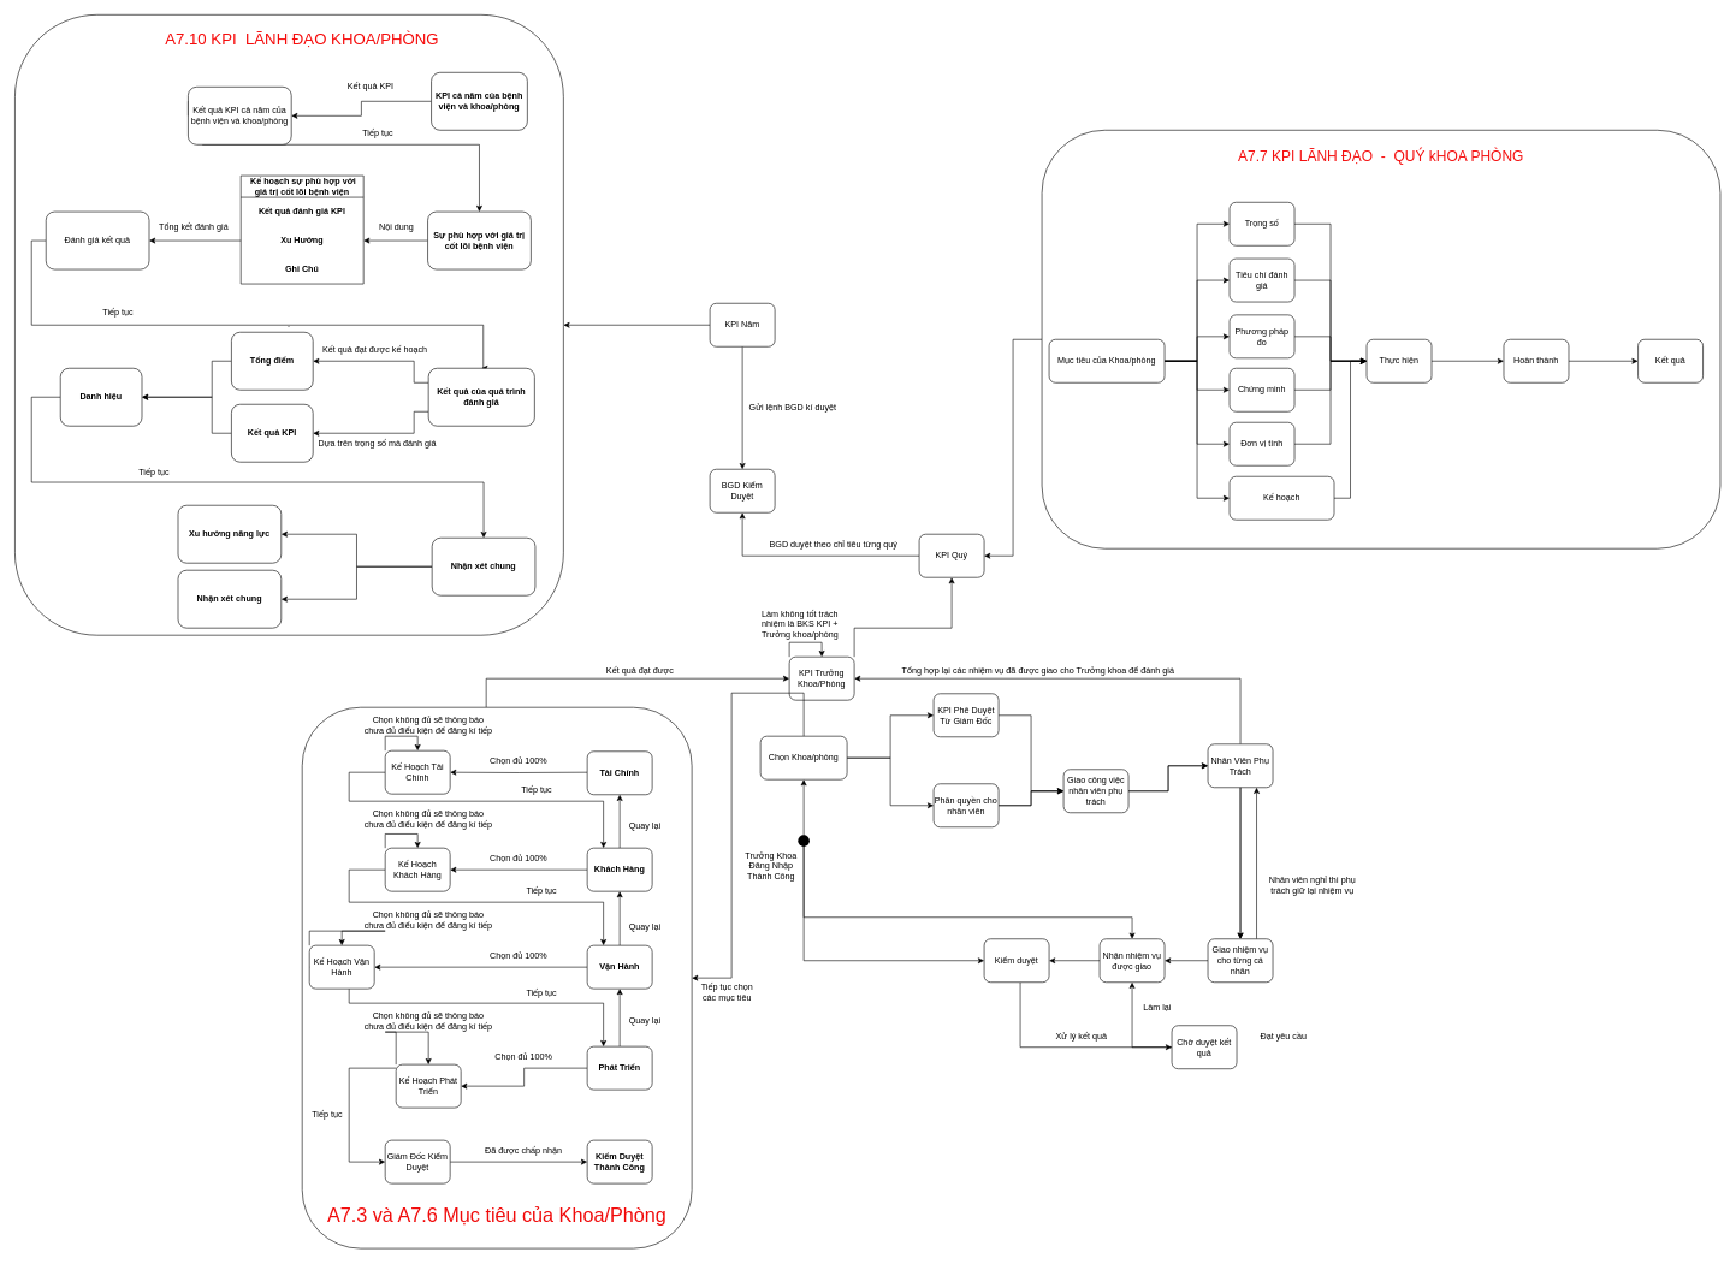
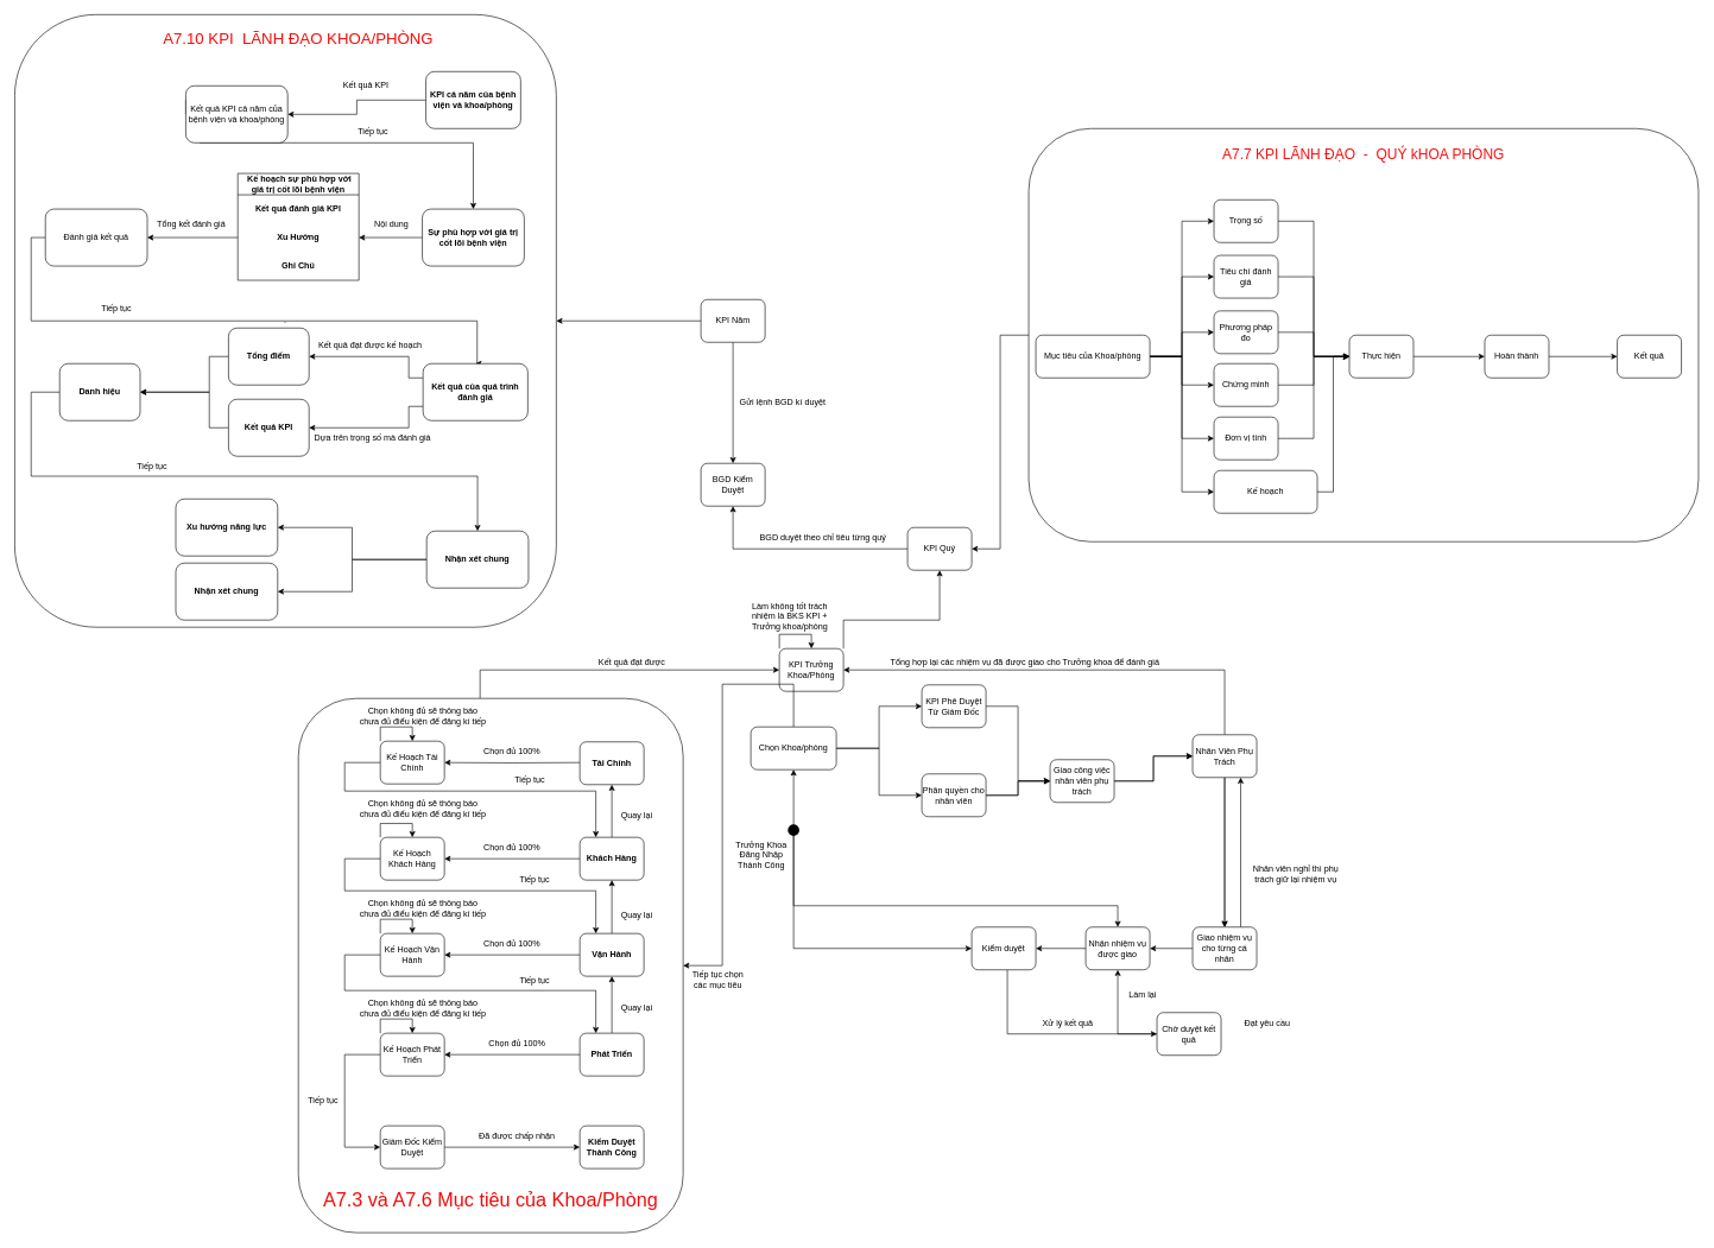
- <mxCell id="57" value="Kế Hoạch Vận Hành" style="rounded=1;whiteSpace=wrap;html=1;" vertex="1" parent="1"><mxGeometry x="428" y="1310" width="90" height="60" as="geometry" /></mxCell>
+ <mxCell id="57" value="Kế Hoạch Vận Hành" style="rounded=1;whiteSpace=wrap;html=1;" vertex="1" parent="1"><mxGeometry x="533" y="1310" width="90" height="60" as="geometry" /></mxCell>
- <mxCell id="59" value="Kế Hoạch Phát Triển" style="rounded=1;whiteSpace=wrap;html=1;" vertex="1" parent="1"><mxGeometry x="548" y="1475" width="90" height="60" as="geometry" /></mxCell>
+ <mxCell id="59" value="Kế Hoạch Phát Triển" style="rounded=1;whiteSpace=wrap;html=1;" vertex="1" parent="1"><mxGeometry x="533" y="1450" width="90" height="60" as="geometry" /></mxCell>
